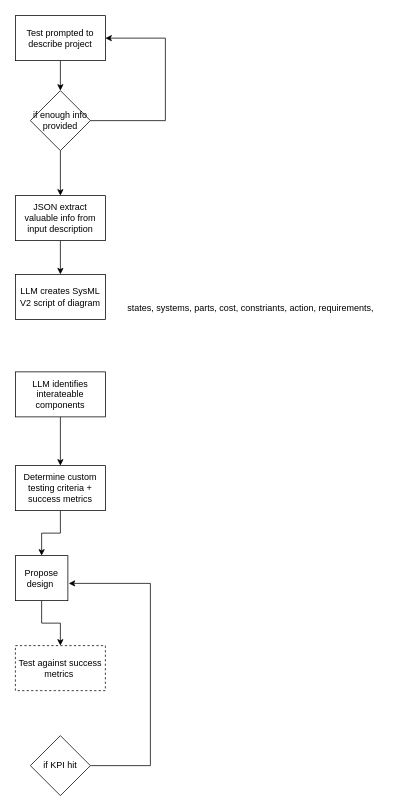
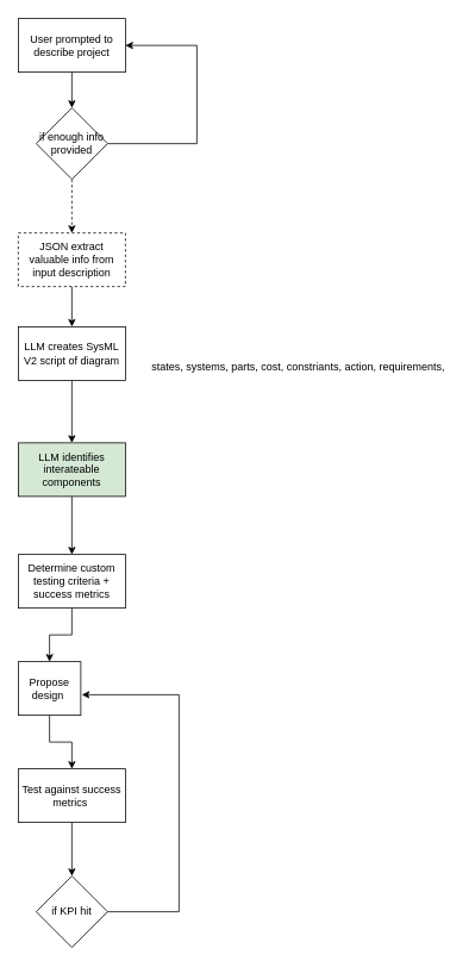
- <mxCell id="3" value="Test prompted to describe project" style="rounded=0;whiteSpace=wrap;html=1;" vertex="1" parent="1"><mxGeometry x="20" y="20" width="120" height="60" as="geometry" /></mxCell>
+ <mxCell id="3" value="User prompted to describe project" style="rounded=0;whiteSpace=wrap;html=1;" vertex="1" parent="1"><mxGeometry x="20" y="20" width="120" height="60" as="geometry" /></mxCell>
- <mxCell id="4" style="edgeStyle=orthogonalEdgeStyle;rounded=0;orthogonalLoop=1;jettySize=auto;html=1;entryX=0.5;entryY=0;entryDx=0;entryDy=0;" edge="1" parent="1" source="6" target="8"><mxGeometry relative="1" as="geometry" /></mxCell>
+ <mxCell id="4" style="edgeStyle=orthogonalEdgeStyle;rounded=0;orthogonalLoop=1;jettySize=auto;html=1;entryX=0.5;entryY=0;entryDx=0;entryDy=0;dashed=1;" edge="1" parent="1" source="6" target="8"><mxGeometry relative="1" as="geometry" /></mxCell>
- <mxCell id="8" value="JSON extract valuable info from input description" style="rounded=0;whiteSpace=wrap;html=1;" vertex="1" parent="1"><mxGeometry x="20" y="260" width="120" height="60" as="geometry" /></mxCell>
+ <mxCell id="8" value="JSON extract valuable info from input description" style="rounded=0;whiteSpace=wrap;html=1;dashed=1;" vertex="1" parent="1"><mxGeometry x="20" y="260" width="120" height="60" as="geometry" /></mxCell>
+ <mxCell id="9" style="edgeStyle=orthogonalEdgeStyle;rounded=0;orthogonalLoop=1;jettySize=auto;html=1;" edge="1" parent="1" source="10" target="12"><mxGeometry relative="1" as="geometry" /></mxCell>
- <mxCell id="12" value="LLM identifies interateable components" style="rounded=0;whiteSpace=wrap;html=1;" vertex="1" parent="1"><mxGeometry x="20" y="495" width="120" height="60" as="geometry" /></mxCell>
+ <mxCell id="12" value="LLM identifies interateable components" style="rounded=0;whiteSpace=wrap;html=1;fillColor=#d5e8d4;" vertex="1" parent="1"><mxGeometry x="20" y="495" width="120" height="60" as="geometry" /></mxCell>
- <mxCell id="16" value="Test against success metrics&amp;nbsp;" style="rounded=0;whiteSpace=wrap;html=1;dashed=1;" vertex="1" parent="1"><mxGeometry x="20" y="860" width="120" height="60" as="geometry" /></mxCell>
+ <mxCell id="16" value="Test against success metrics&amp;nbsp;" style="rounded=0;whiteSpace=wrap;html=1;" vertex="1" parent="1"><mxGeometry x="20" y="860" width="120" height="60" as="geometry" /></mxCell>
+ <mxCell id="15" style="edgeStyle=orthogonalEdgeStyle;rounded=0;orthogonalLoop=1;jettySize=auto;html=1;" edge="1" parent="1" source="16" target="19"><mxGeometry relative="1" as="geometry" /></mxCell>
